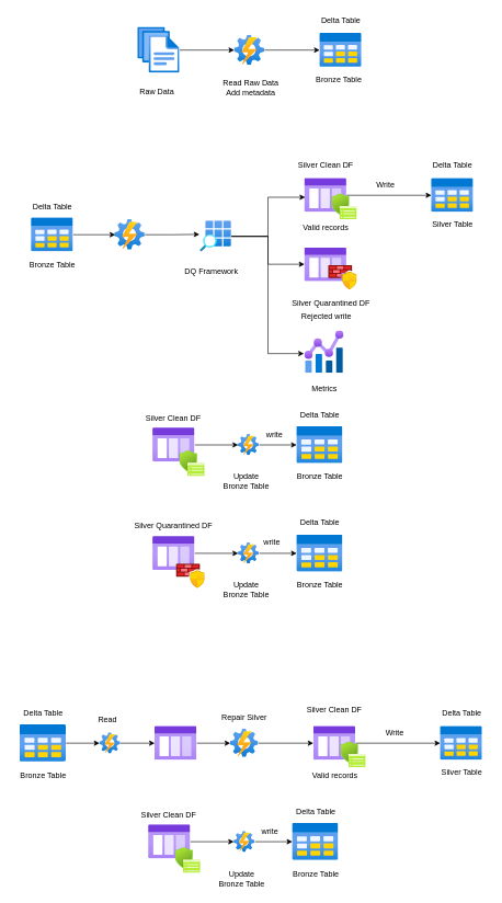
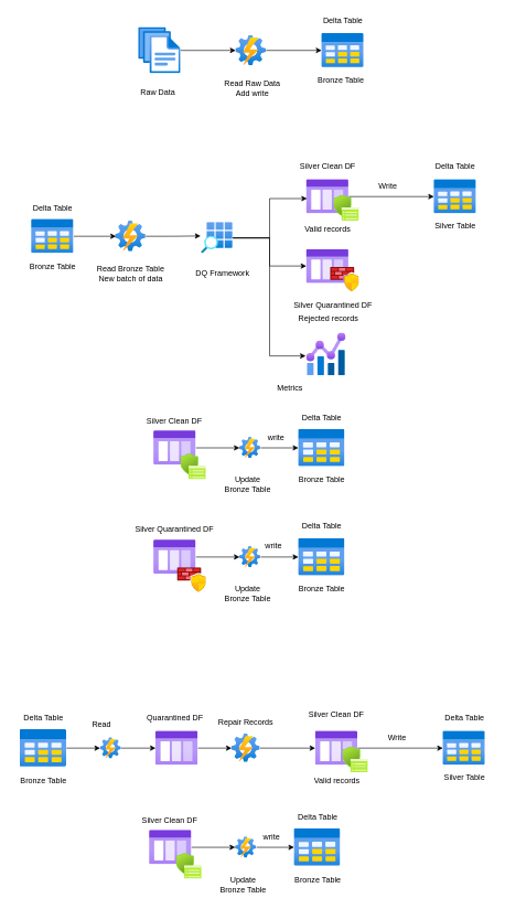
- <mxCell id="7" value="&lt;div&gt;Read Raw Data&lt;/div&gt;&lt;div&gt;Add metadata&lt;br&gt;&lt;/div&gt;" style="text;html=1;align=center;verticalAlign=middle;resizable=0;points=[];autosize=1;shadow=0;" parent="2" vertex="1"><mxGeometry x="128" y="98" width="100" height="30" as="geometry" /></mxCell>
+ <mxCell id="7" value="&lt;div&gt;Read Raw Data&lt;/div&gt;&lt;div&gt;Add write&lt;br&gt;&lt;/div&gt;" style="text;html=1;align=center;verticalAlign=middle;resizable=0;points=[];autosize=1;shadow=0;" parent="2" vertex="1"><mxGeometry x="128" y="98" width="100" height="30" as="geometry" /></mxCell>
+ <mxCell id="18" value="&lt;div&gt;Read Bronze Table&lt;/div&gt;&lt;div&gt;New batch of data&lt;br&gt;&lt;/div&gt;" style="text;html=1;align=center;verticalAlign=middle;resizable=0;points=[];autosize=1;" parent="12" vertex="1"><mxGeometry x="103" y="157.5" width="120" height="30" as="geometry" /></mxCell>
- <mxCell id="19" value="&lt;div&gt;DQ Framework&lt;/div&gt;" style="text;html=1;align=center;verticalAlign=middle;resizable=0;points=[];autosize=1;" parent="12" vertex="1"><mxGeometry x="237" y="162.5" width="100" height="20" as="geometry" /></mxCell>
+ <mxCell id="19" value="&lt;div&gt;DQ Framework&lt;/div&gt;" style="text;html=1;align=center;verticalAlign=middle;resizable=0;points=[];autosize=1;" parent="12" vertex="1"><mxGeometry x="252" y="162.5" width="100" height="20" as="geometry" /></mxCell>
- <mxCell id="35" value="Rejected write" style="text;html=1;align=center;verticalAlign=middle;resizable=0;points=[];autosize=1;" parent="12" vertex="1"><mxGeometry x="407" y="230" width="110" height="20" as="geometry" /></mxCell>
+ <mxCell id="35" value="Rejected records" style="text;html=1;align=center;verticalAlign=middle;resizable=0;points=[];autosize=1;" parent="12" vertex="1"><mxGeometry x="407" y="230" width="110" height="20" as="geometry" /></mxCell>
- <mxCell id="39" value="Metrics" style="text;html=1;align=center;verticalAlign=middle;resizable=0;points=[];autosize=1;" parent="12" vertex="1"><mxGeometry x="434" y="340" width="50" height="20" as="geometry" /></mxCell>
+ <mxCell id="39" value="Metrics" style="text;html=1;align=center;verticalAlign=middle;resizable=0;points=[];autosize=1;" parent="12" vertex="1"><mxGeometry x="379" y="335" width="50" height="20" as="geometry" /></mxCell>
+ <mxCell id="72" value="Quarantined DF" style="text;html=1;align=center;verticalAlign=middle;resizable=0;points=[];autosize=1;" parent="63" vertex="1"><mxGeometry x="194" y="4" width="100" height="20" as="geometry" /></mxCell>
- <mxCell id="75" value="Repair Silver" style="text;html=1;align=center;verticalAlign=middle;resizable=0;points=[];autosize=1;" parent="63" vertex="1"><mxGeometry x="301" y="11.5" width="100" height="20" as="geometry" /></mxCell>
+ <mxCell id="75" value="Repair Records" style="text;html=1;align=center;verticalAlign=middle;resizable=0;points=[];autosize=1;" parent="63" vertex="1"><mxGeometry x="301" y="11.5" width="100" height="20" as="geometry" /></mxCell>
- <mxCell id="71" value="&lt;div&gt;Read &lt;br&gt;&lt;/div&gt;" style="text;html=1;align=center;verticalAlign=middle;resizable=0;points=[];autosize=1;" parent="63" vertex="1"><mxGeometry x="123" y="14" width="40" height="20" as="geometry" /></mxCell>
+ <mxCell id="71" value="&lt;div&gt;Read &lt;br&gt;&lt;/div&gt;" style="text;html=1;align=center;verticalAlign=middle;resizable=0;points=[];autosize=1;" parent="63" vertex="1"><mxGeometry x="113" y="14" width="40" height="20" as="geometry" /></mxCell>
